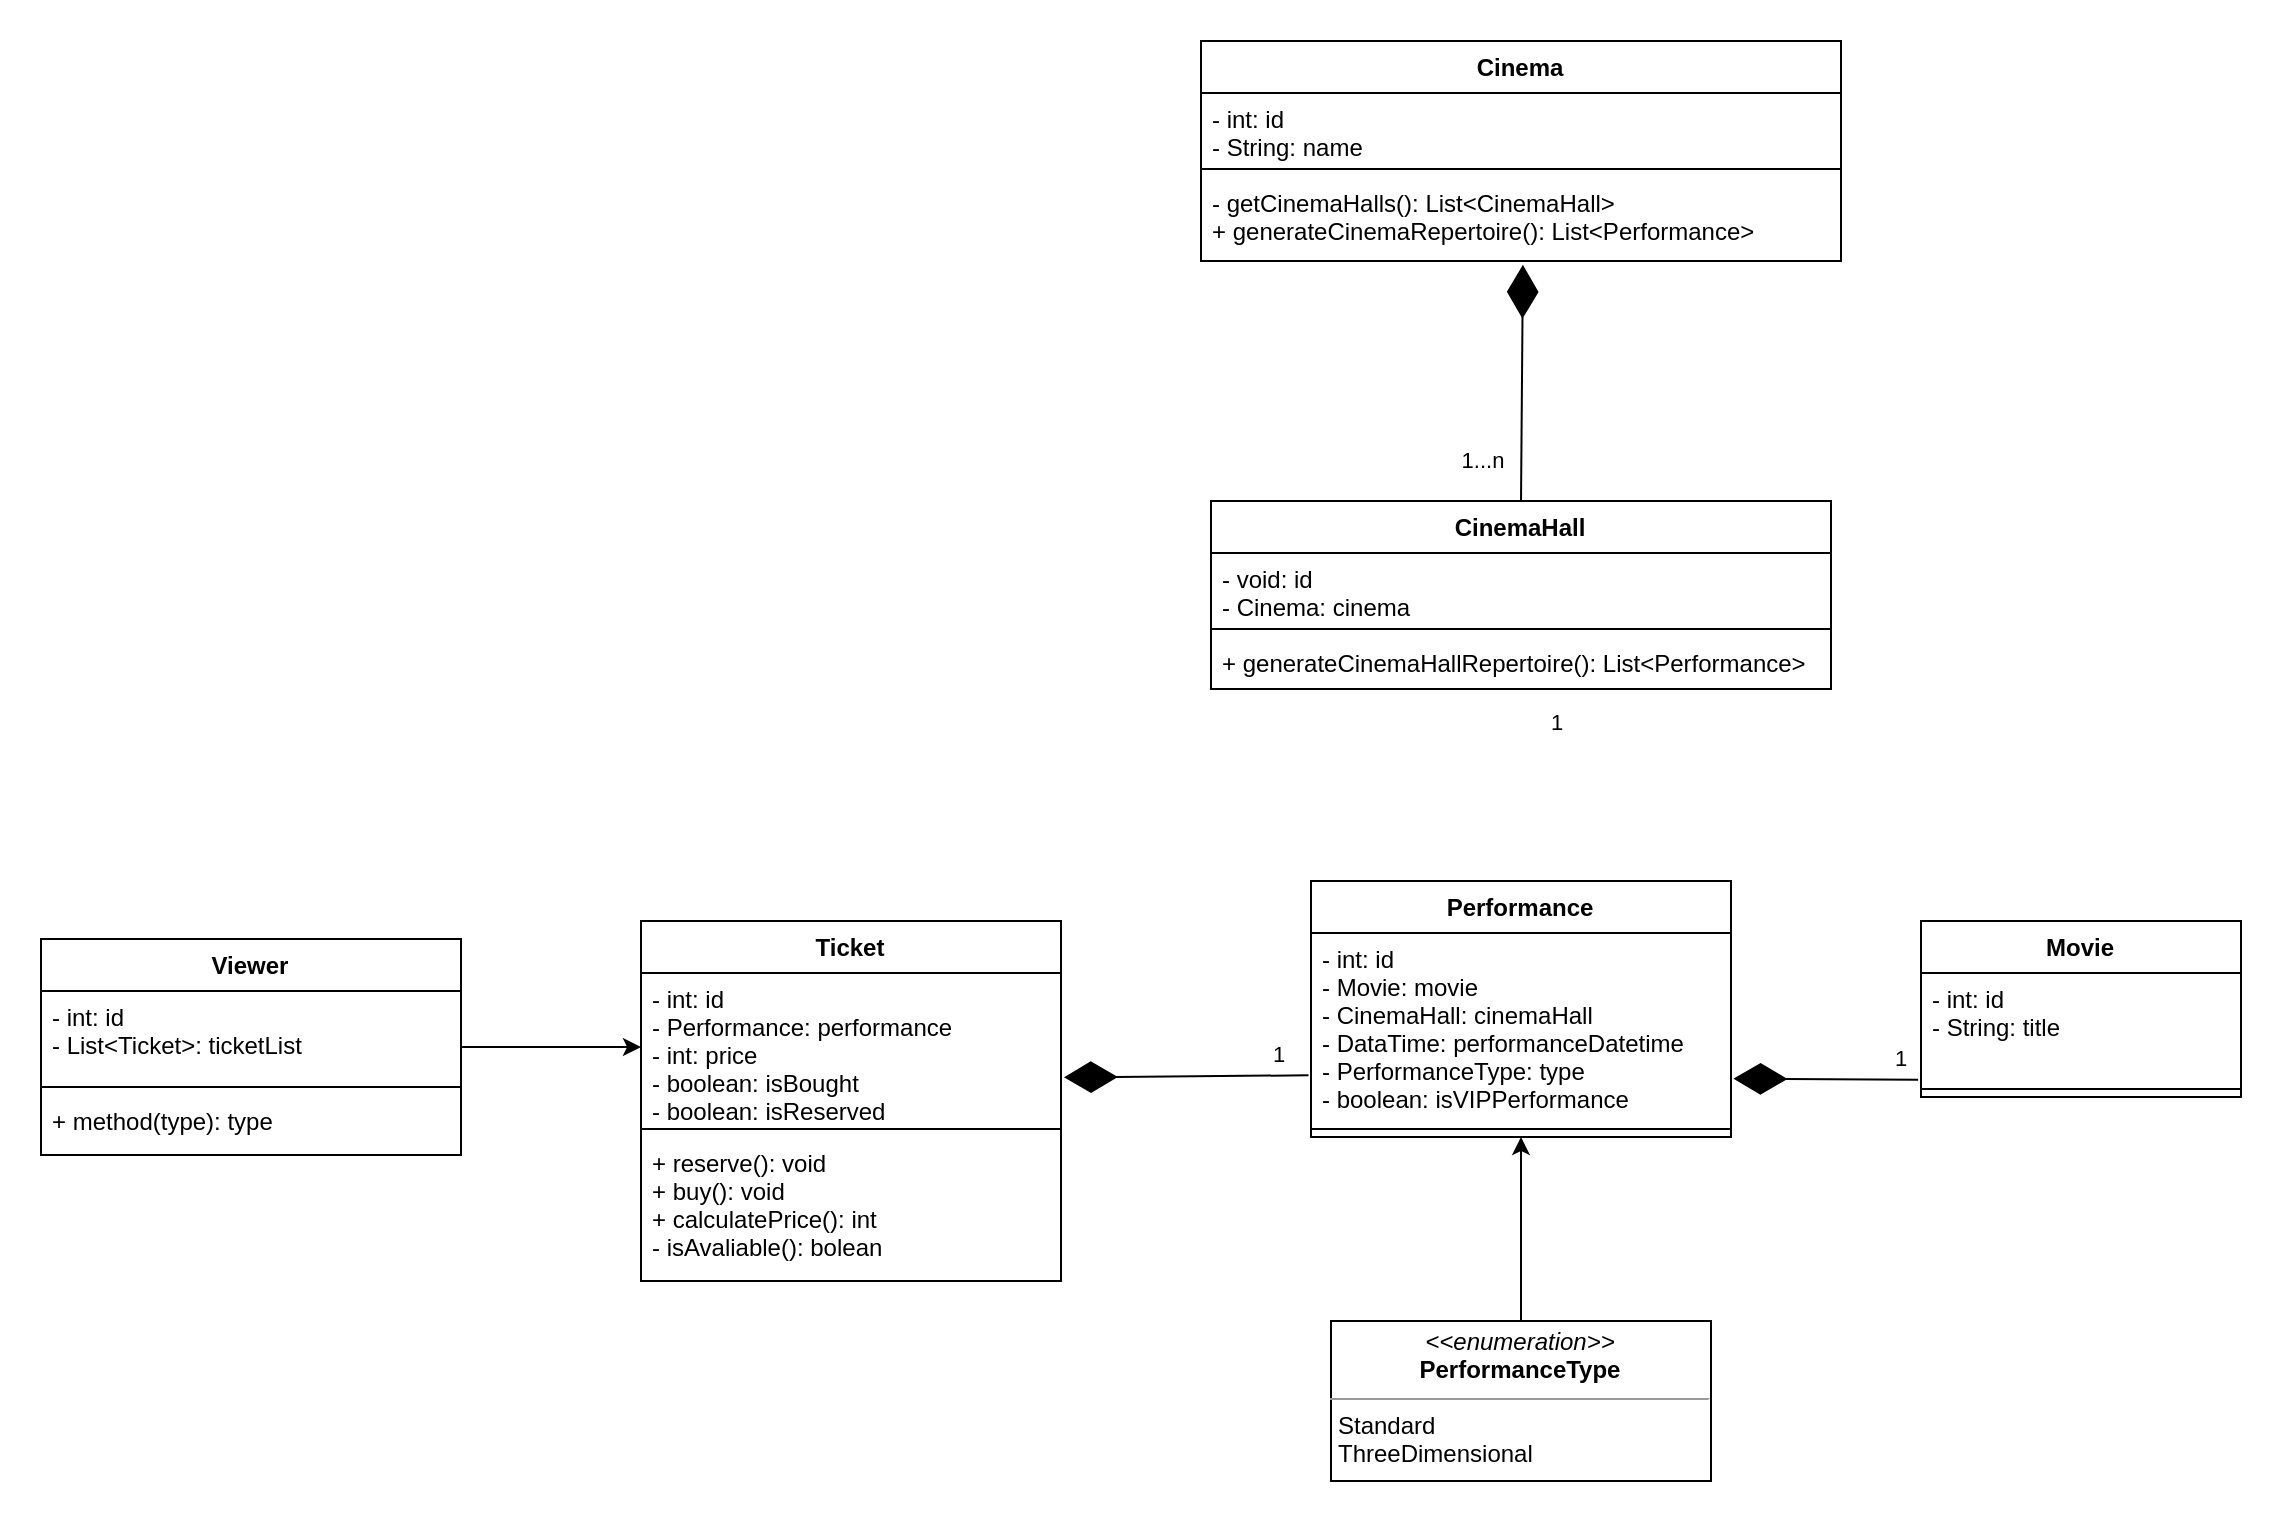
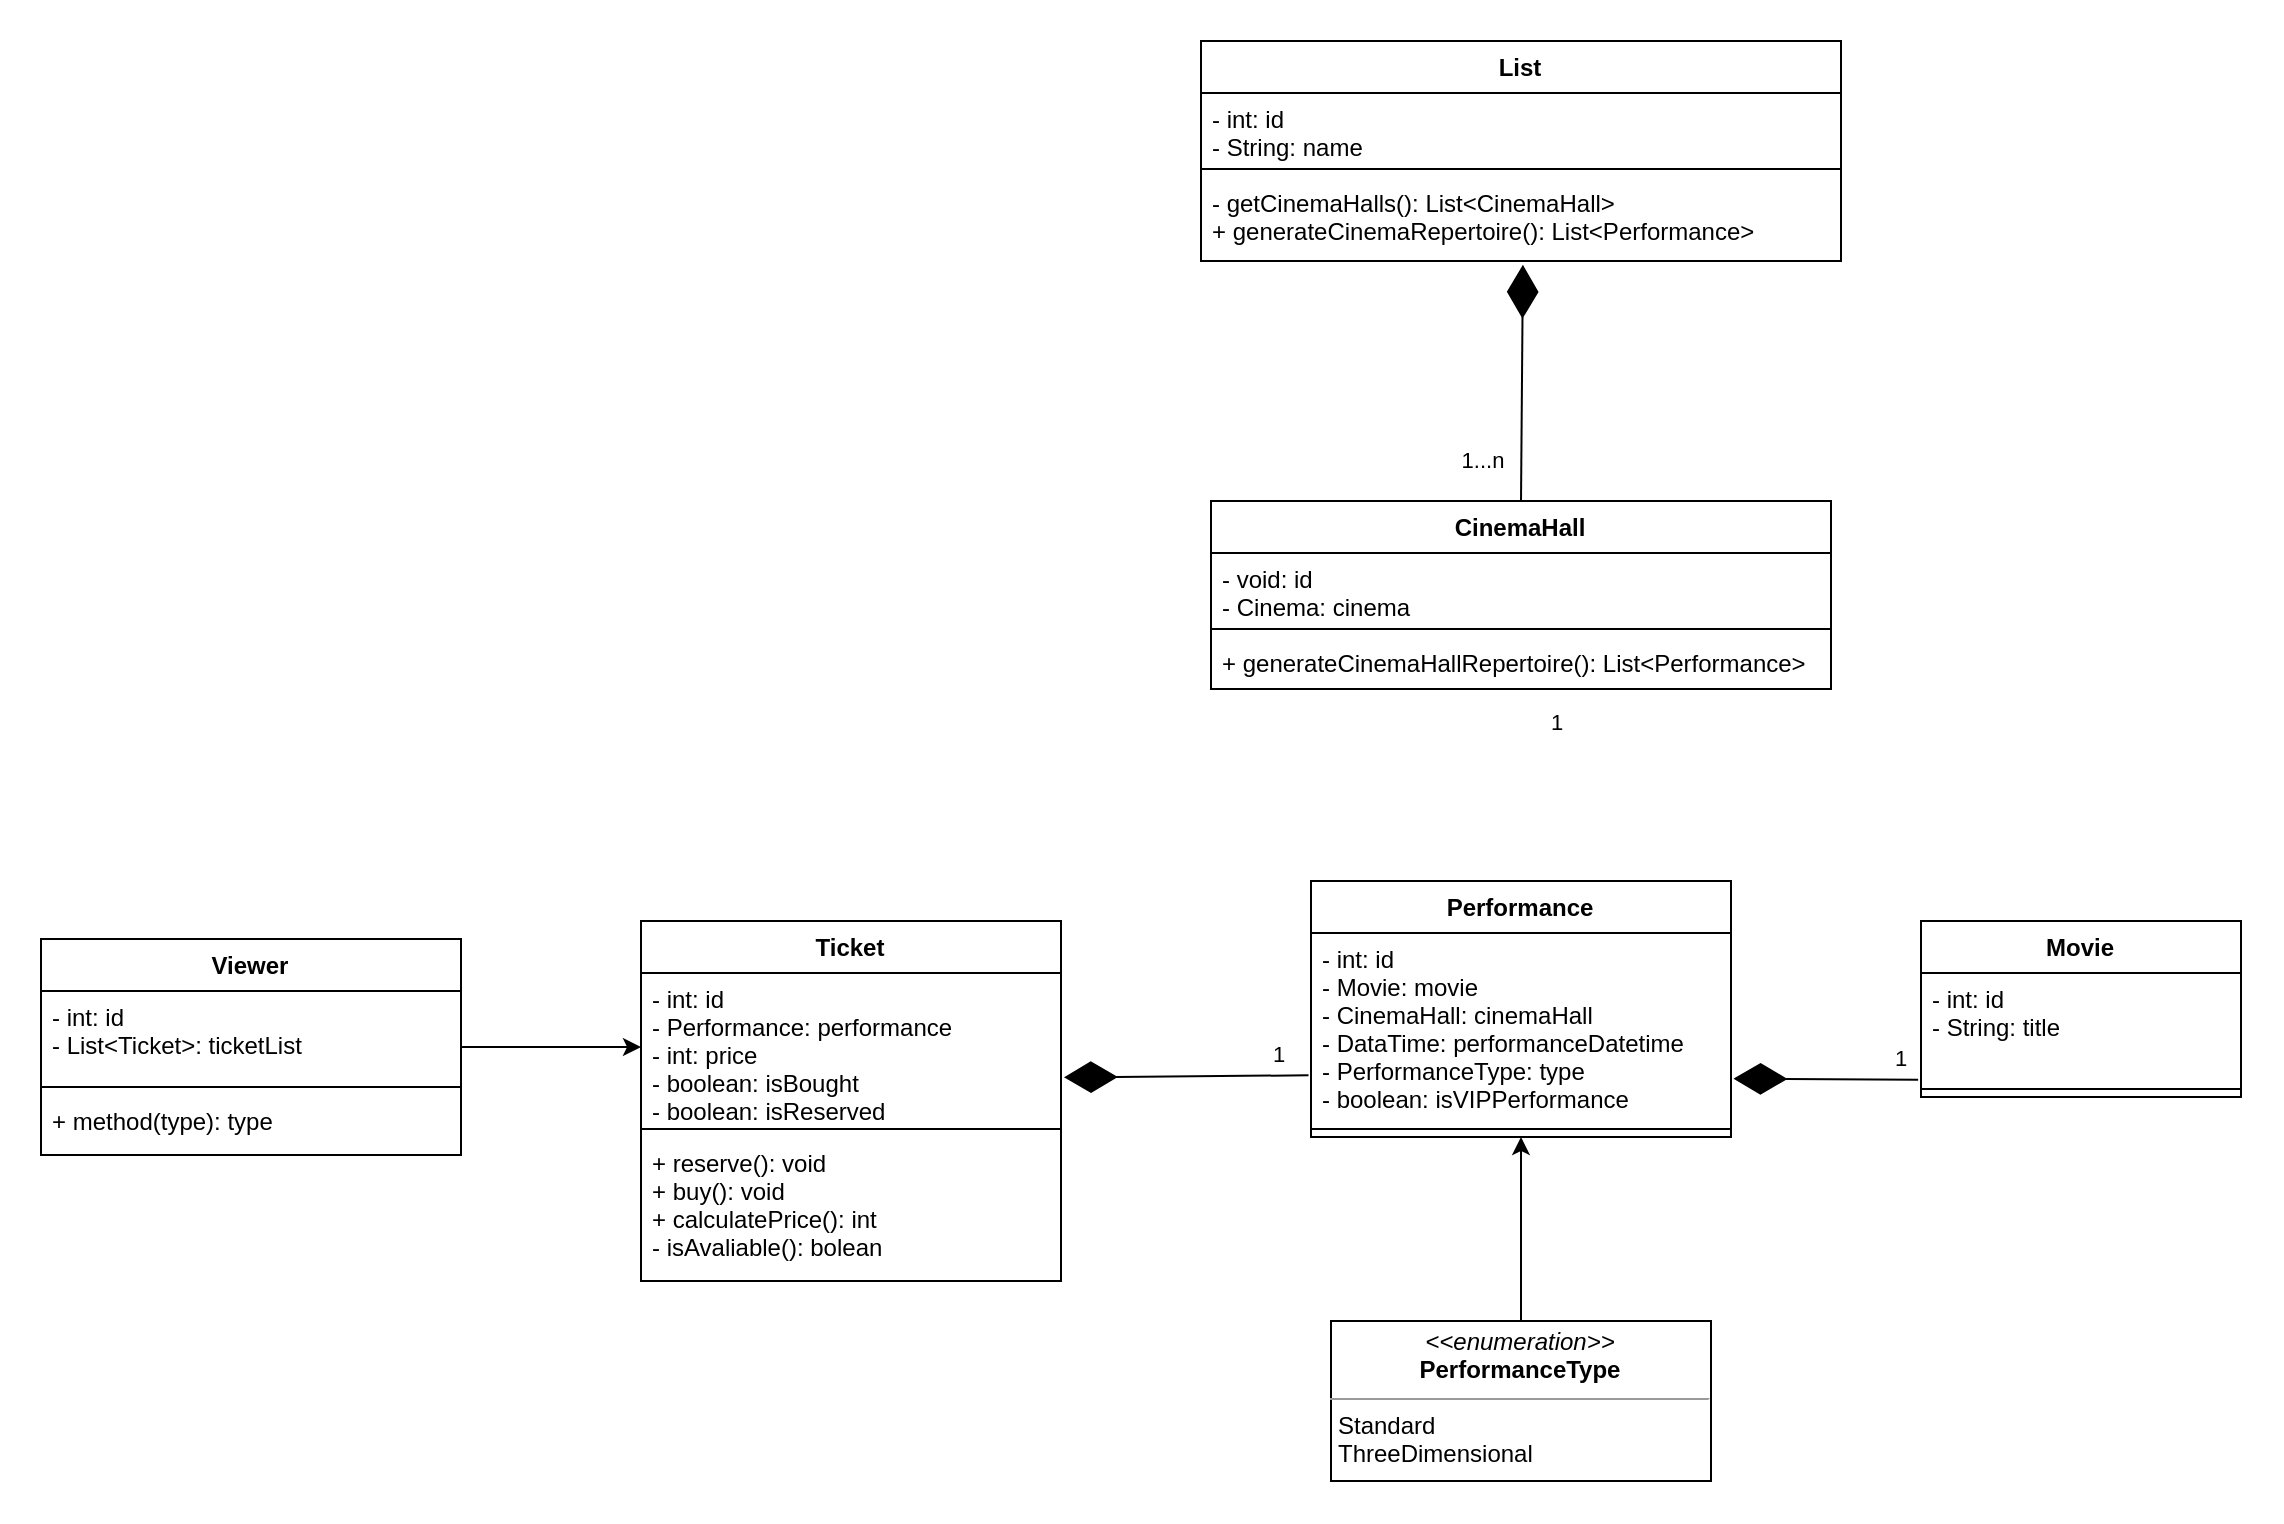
- <mxCell id="6" value="Cinema" style="swimlane;fontStyle=1;align=center;verticalAlign=top;childLayout=stackLayout;horizontal=1;startSize=26;horizontalStack=0;resizeParent=1;resizeParentMax=0;resizeLast=0;collapsible=1;marginBottom=0;" parent="1" vertex="1"><mxGeometry x="600" y="20" width="320" height="110" as="geometry" /></mxCell>
+ <mxCell id="6" value="List" style="swimlane;fontStyle=1;align=center;verticalAlign=top;childLayout=stackLayout;horizontal=1;startSize=26;horizontalStack=0;resizeParent=1;resizeParentMax=0;resizeLast=0;collapsible=1;marginBottom=0;" parent="1" vertex="1"><mxGeometry x="600" y="20" width="320" height="110" as="geometry" /></mxCell>
